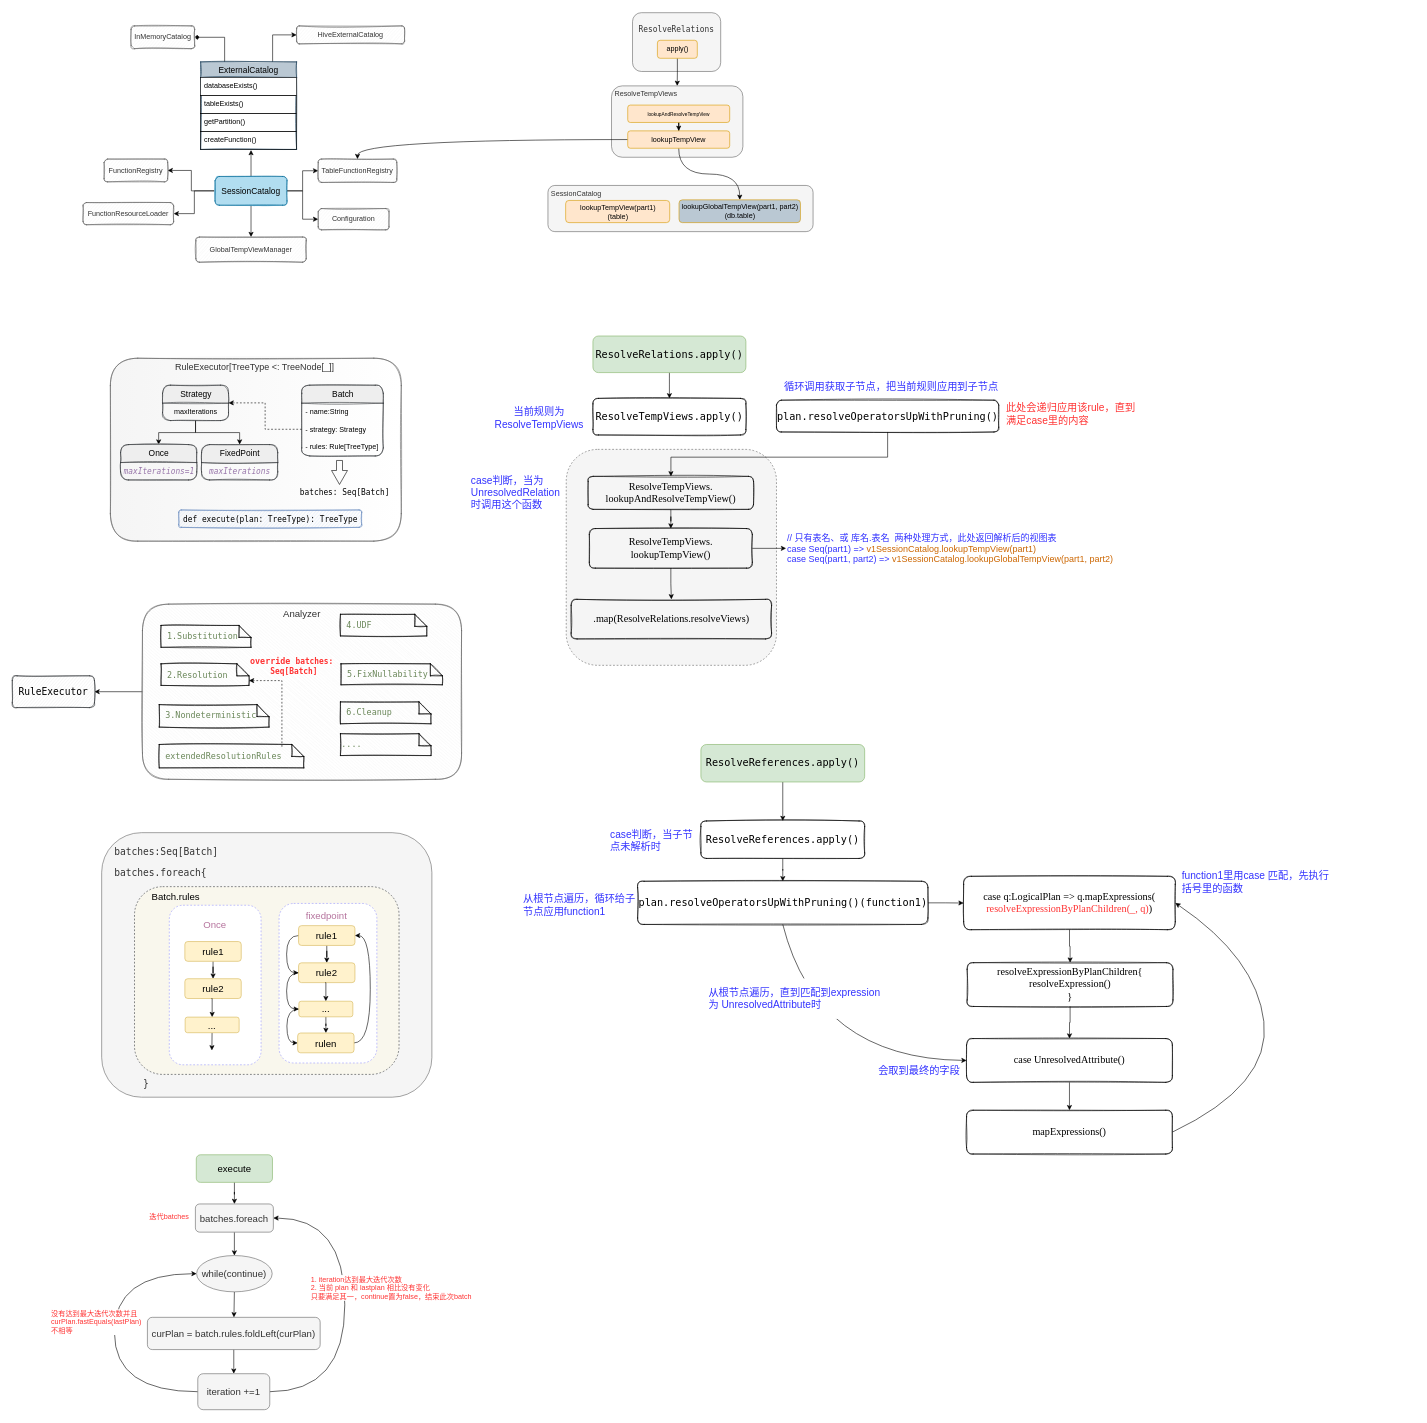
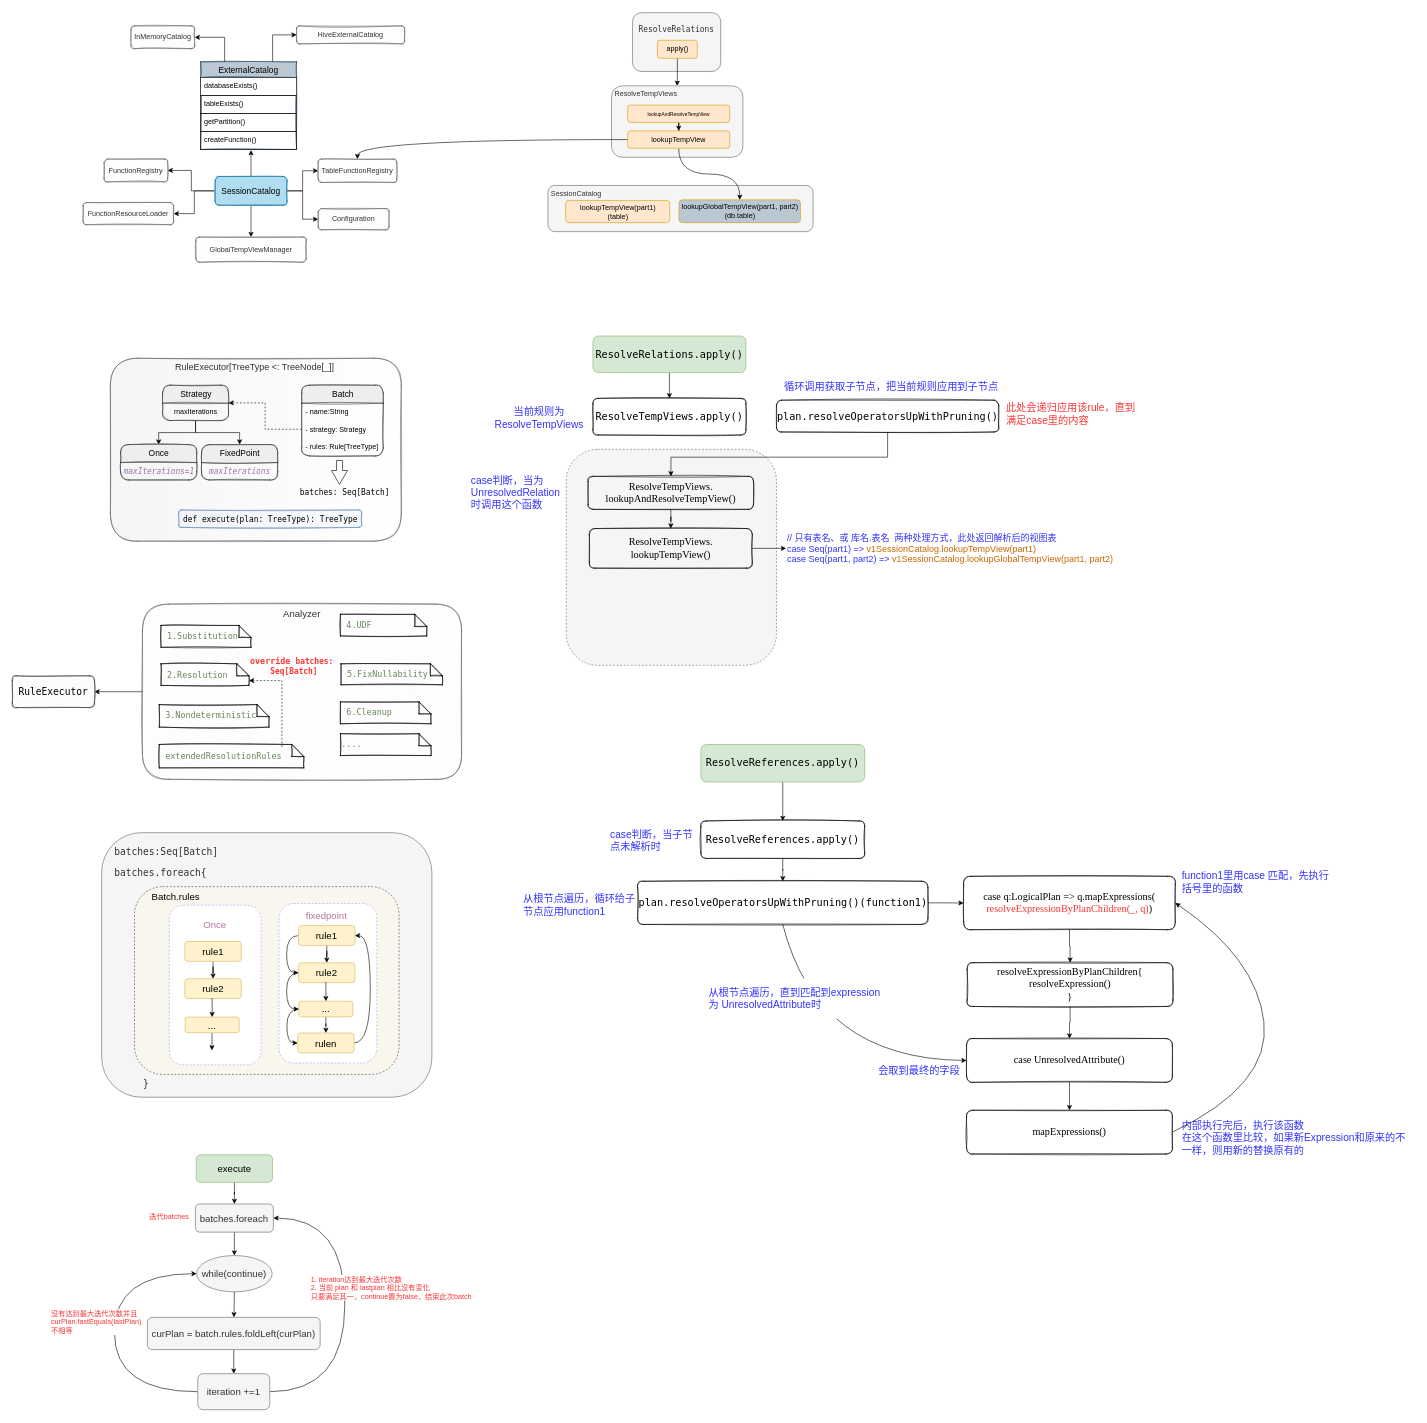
- <mxCell id="18" style="edgeStyle=orthogonalEdgeStyle;rounded=0;orthogonalLoop=1;jettySize=auto;html=1;entryX=1;entryY=0.5;entryDx=0;entryDy=0;fontFamily=Helvetica;fontSize=12;fontColor=default;exitX=0.25;exitY=0;exitDx=0;exitDy=0;endArrow=diamond;" parent="1" source="20" target="30" edge="1"><mxGeometry relative="1" as="geometry" /></mxCell>
+ <mxCell id="18" style="edgeStyle=orthogonalEdgeStyle;rounded=0;orthogonalLoop=1;jettySize=auto;html=1;entryX=1;entryY=0.5;entryDx=0;entryDy=0;fontFamily=Helvetica;fontSize=12;fontColor=default;exitX=0.25;exitY=0;exitDx=0;exitDy=0;" parent="1" source="20" target="30" edge="1"><mxGeometry relative="1" as="geometry" /></mxCell>
- <mxCell id="113" value="" style="edgeStyle=orthogonalEdgeStyle;rounded=0;orthogonalLoop=1;jettySize=auto;html=1;fontFamily=Verdana;fontSize=15;fontColor=#C76300;" parent="1" source="114" target="118" edge="1"><mxGeometry relative="1" as="geometry" /></mxCell>
- <mxCell id="118" value="&lt;div style=&quot;&quot;&gt;&lt;font face=&quot;Verdana&quot;&gt;.map(ResolveRelations.resolveViews)&lt;/font&gt;&lt;br&gt;&lt;/div&gt;" style="text;whiteSpace=wrap;html=1;fontSize=17;align=center;verticalAlign=middle;rounded=1;shadow=0;labelBackgroundColor=none;labelBorderColor=none;sketch=1;strokeColor=default;fontFamily=Helvetica;" parent="1" vertex="1"><mxGeometry x="951.69" y="998" width="334.13" height="66" as="geometry" /></mxCell>
+ <mxCell id="134" value="内部执行完后，执行该函数&lt;br&gt;在这个函数里比较，如果新Expression和原来的不一样，则用新的替换原有的" style="text;html=1;strokeColor=none;fillColor=default;align=left;verticalAlign=middle;whiteSpace=wrap;rounded=0;shadow=0;labelBackgroundColor=none;labelBorderColor=none;sketch=0;fontFamily=Helvetica;fontSize=17;fontColor=#3333FF;" parent="1" vertex="1"><mxGeometry x="1968" y="1854.75" width="389" height="84" as="geometry" /></mxCell>
